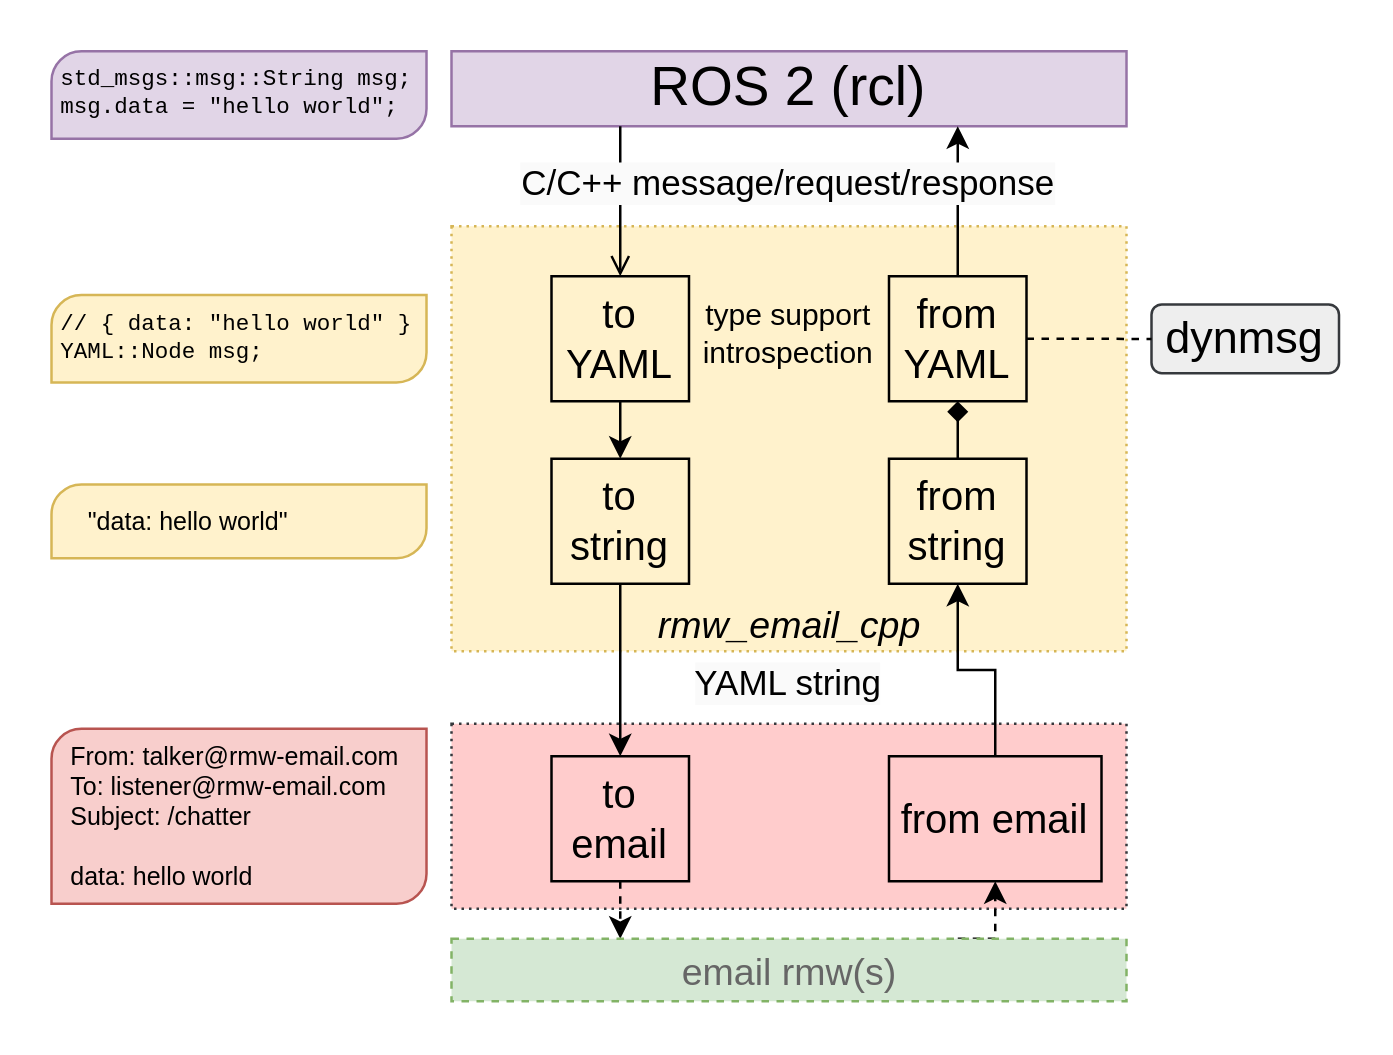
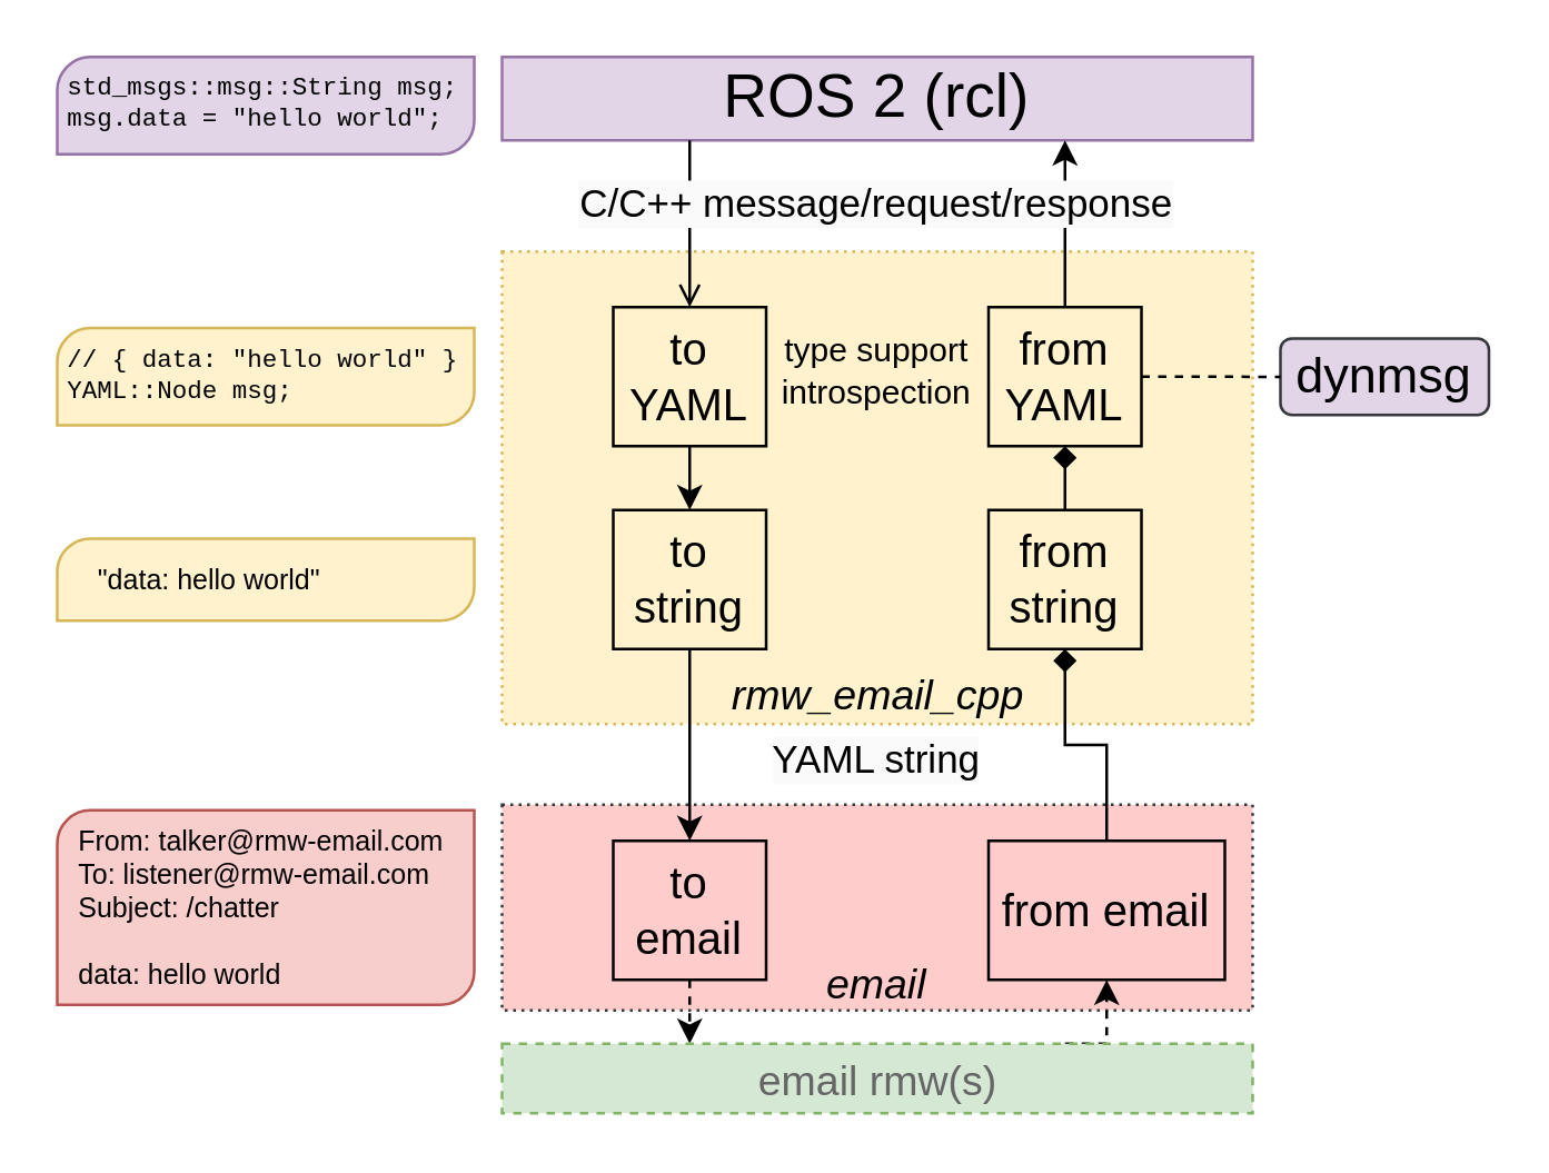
- <mxCell id="4" value="dynmsg" style="rounded=1;whiteSpace=wrap;html=1;fontFamily=Helvetica;fontSize=18;fillColor=#eeeeee;strokeColor=#36393d;" parent="1" vertex="1"><mxGeometry x="460" y="121.25" width="75" height="27.5" as="geometry" /></mxCell>
+ <mxCell id="4" value="dynmsg" style="rounded=1;whiteSpace=wrap;html=1;fontFamily=Helvetica;fontSize=18;fillColor=#e1d5e7;strokeColor=#36393d;" parent="1" vertex="1"><mxGeometry x="460" y="121.25" width="75" height="27.5" as="geometry" /></mxCell>
- <mxCell id="29" style="edgeStyle=orthogonalEdgeStyle;rounded=0;orthogonalLoop=1;jettySize=auto;html=1;exitX=0.5;exitY=0;exitDx=0;exitDy=0;entryX=0.5;entryY=1;entryDx=0;entryDy=0;fontFamily=Helvetica;fontSize=18;" parent="1" source="24" target="12" edge="1"><mxGeometry relative="1" as="geometry" /></mxCell>
+ <mxCell id="29" style="edgeStyle=orthogonalEdgeStyle;rounded=0;orthogonalLoop=1;jettySize=auto;html=1;exitX=0.5;exitY=0;exitDx=0;exitDy=0;entryX=0.5;entryY=1;entryDx=0;entryDy=0;fontFamily=Helvetica;fontSize=18;endArrow=diamond;" parent="1" source="24" target="12" edge="1"><mxGeometry relative="1" as="geometry" /></mxCell>
+ <mxCell id="38" value="&lt;span style=&quot;font-size: 15px;&quot;&gt;email&lt;/span&gt;" style="text;html=1;strokeColor=none;fillColor=none;align=center;verticalAlign=middle;whiteSpace=wrap;rounded=0;fontSize=15;labelBackgroundColor=none;fontStyle=2" parent="1" vertex="1"><mxGeometry x="285" y="343" width="60" height="20" as="geometry" /></mxCell>
